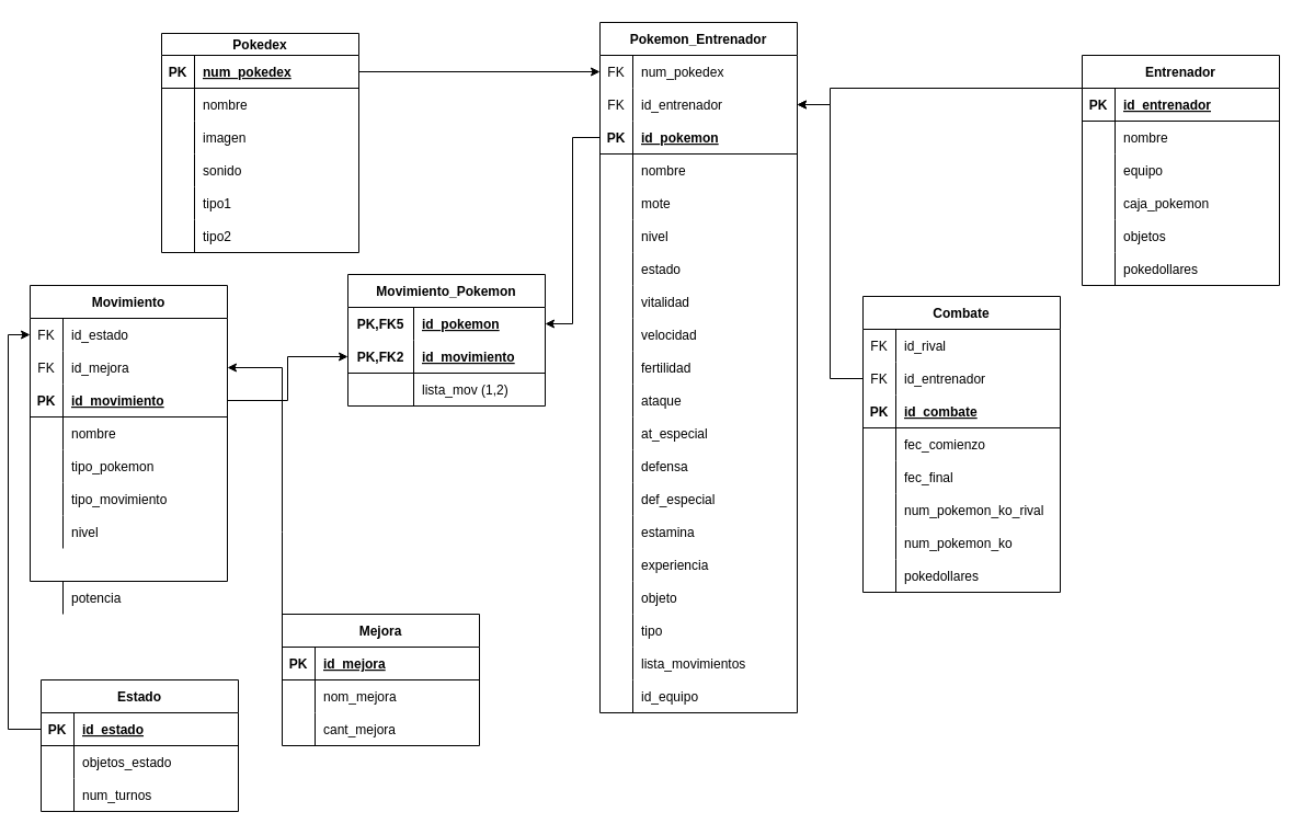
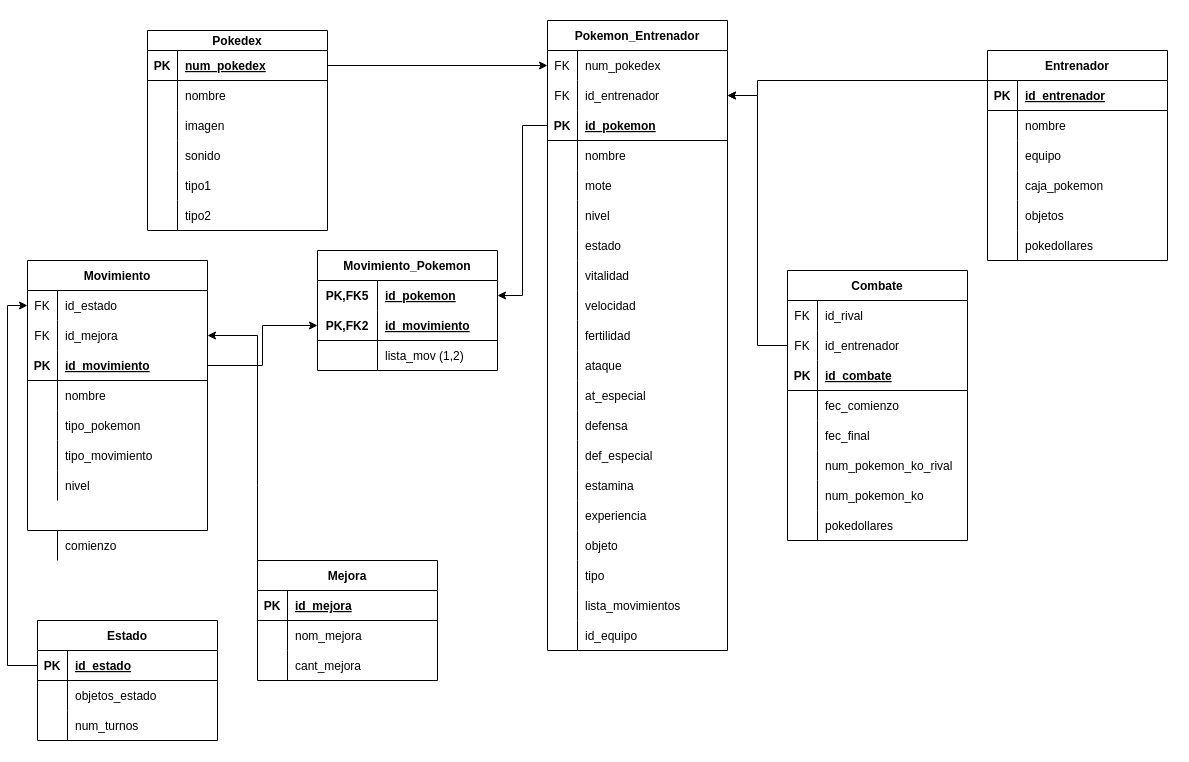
- <mxCell id="183" value="potencia" style="shape=partialRectangle;connectable=0;fillColor=none;top=0;left=0;bottom=0;right=0;align=left;spacingLeft=6;overflow=hidden;fontSize=12;" vertex="1" parent="1"><mxGeometry x="50" y="530" width="150" height="30" as="geometry"><mxRectangle width="150" height="30" as="alternateBounds" /></mxGeometry></mxCell>
+ <mxCell id="183" value="comienzo" style="shape=partialRectangle;connectable=0;fillColor=none;top=0;left=0;bottom=0;right=0;align=left;spacingLeft=6;overflow=hidden;fontSize=12;" vertex="1" parent="1"><mxGeometry x="50" y="530" width="150" height="30" as="geometry"><mxRectangle width="150" height="30" as="alternateBounds" /></mxGeometry></mxCell>
